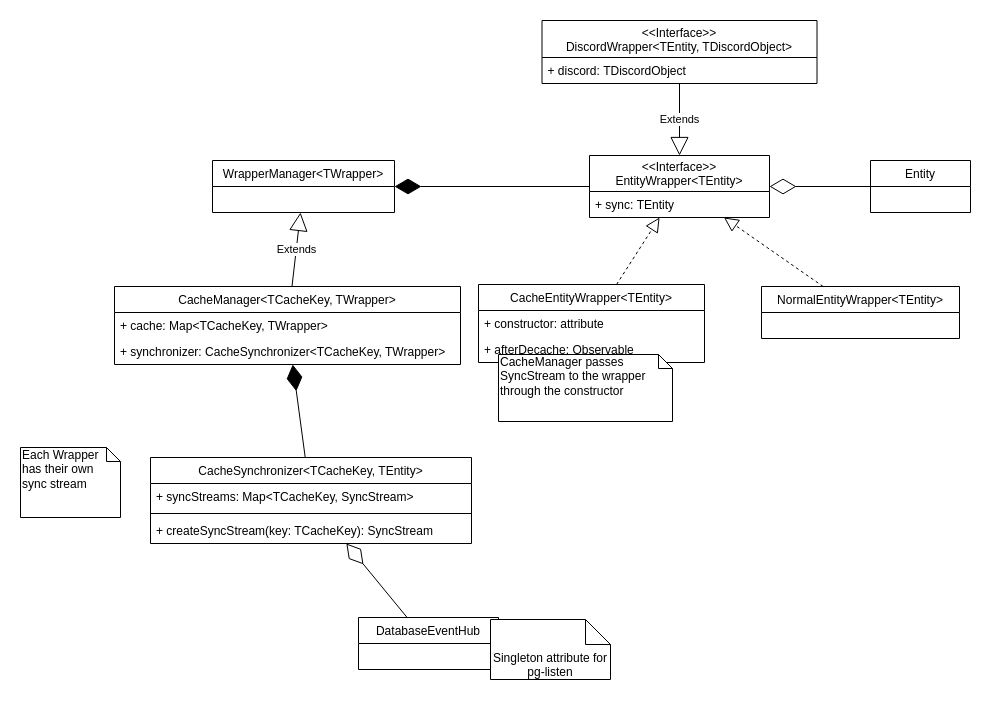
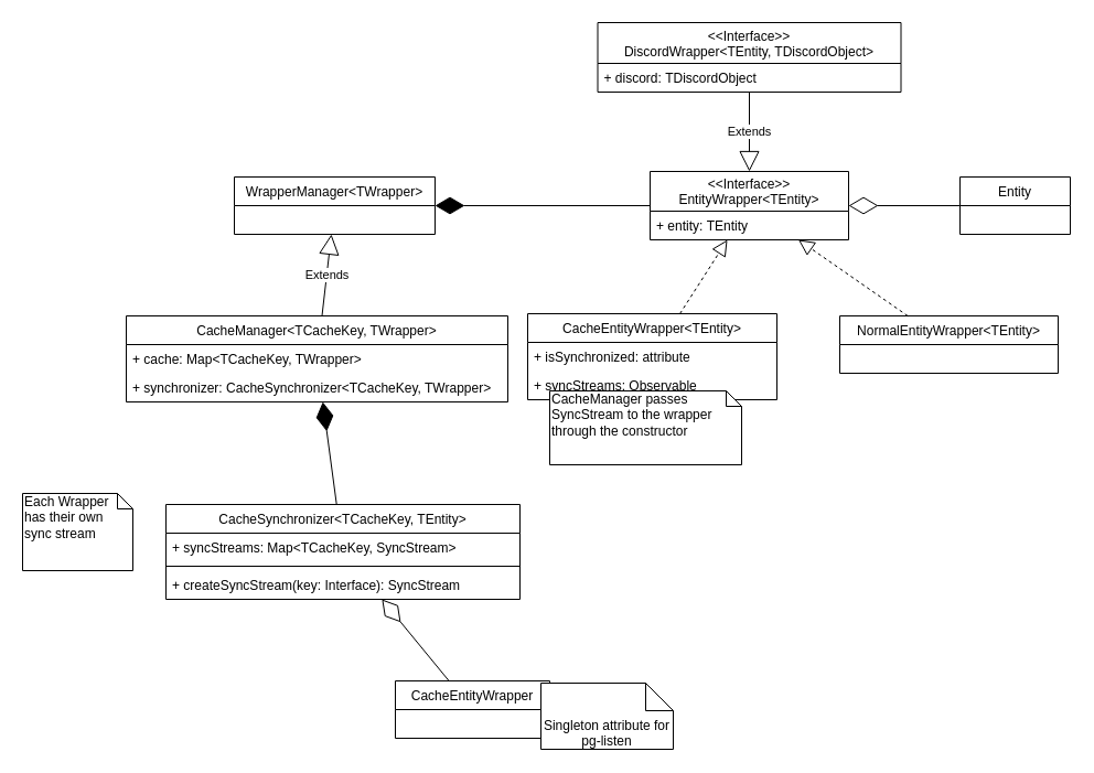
- <mxCell id="12" value="+ sync: TEntity" style="text;strokeColor=none;fillColor=none;align=left;verticalAlign=top;spacingLeft=4;spacingRight=4;overflow=hidden;rotatable=0;points=[[0,0.5],[1,0.5]];portConstraint=eastwest;" parent="11" vertex="1"><mxGeometry y="36" width="180" height="26" as="geometry" /></mxCell>
+ <mxCell id="12" value="+ entity: TEntity" style="text;strokeColor=none;fillColor=none;align=left;verticalAlign=top;spacingLeft=4;spacingRight=4;overflow=hidden;rotatable=0;points=[[0,0.5],[1,0.5]];portConstraint=eastwest;" parent="11" vertex="1"><mxGeometry y="36" width="180" height="26" as="geometry" /></mxCell>
- <mxCell id="17" value="+ constructor: attribute" style="text;strokeColor=none;fillColor=none;align=left;verticalAlign=top;spacingLeft=4;spacingRight=4;overflow=hidden;rotatable=0;points=[[0,0.5],[1,0.5]];portConstraint=eastwest;" parent="16" vertex="1"><mxGeometry y="26" width="226" height="26" as="geometry" /></mxCell>
+ <mxCell id="17" value="+ isSynchronized: attribute" style="text;strokeColor=none;fillColor=none;align=left;verticalAlign=top;spacingLeft=4;spacingRight=4;overflow=hidden;rotatable=0;points=[[0,0.5],[1,0.5]];portConstraint=eastwest;" parent="16" vertex="1"><mxGeometry y="26" width="226" height="26" as="geometry" /></mxCell>
- <mxCell id="18" value="+ afterDecache: Observable" style="text;strokeColor=none;fillColor=none;align=left;verticalAlign=top;spacingLeft=4;spacingRight=4;overflow=hidden;rotatable=0;points=[[0,0.5],[1,0.5]];portConstraint=eastwest;" parent="16" vertex="1"><mxGeometry y="52" width="226" height="26" as="geometry" /></mxCell>
+ <mxCell id="18" value="+ syncStreams: Observable" style="text;strokeColor=none;fillColor=none;align=left;verticalAlign=top;spacingLeft=4;spacingRight=4;overflow=hidden;rotatable=0;points=[[0,0.5],[1,0.5]];portConstraint=eastwest;" parent="16" vertex="1"><mxGeometry y="52" width="226" height="26" as="geometry" /></mxCell>
- <mxCell id="26" value="+ createSyncStream(key: TCacheKey): SyncStream" style="text;strokeColor=none;fillColor=none;align=left;verticalAlign=top;spacingLeft=4;spacingRight=4;overflow=hidden;rotatable=0;points=[[0,0.5],[1,0.5]];portConstraint=eastwest;" parent="23" vertex="1"><mxGeometry y="60" width="321" height="26" as="geometry" /></mxCell>
+ <mxCell id="26" value="+ createSyncStream(key: Interface): SyncStream" style="text;strokeColor=none;fillColor=none;align=left;verticalAlign=top;spacingLeft=4;spacingRight=4;overflow=hidden;rotatable=0;points=[[0,0.5],[1,0.5]];portConstraint=eastwest;" parent="23" vertex="1"><mxGeometry y="60" width="321" height="26" as="geometry" /></mxCell>
- <mxCell id="28" value="DatabaseEventHub" style="swimlane;fontStyle=0;childLayout=stackLayout;horizontal=1;startSize=26;fillColor=none;horizontalStack=0;resizeParent=1;resizeParentMax=0;resizeLast=0;collapsible=1;marginBottom=0;" parent="1" vertex="1"><mxGeometry x="358" y="617" width="140" height="52" as="geometry" /></mxCell>
+ <mxCell id="28" value="CacheEntityWrapper" style="swimlane;fontStyle=0;childLayout=stackLayout;horizontal=1;startSize=26;fillColor=none;horizontalStack=0;resizeParent=1;resizeParentMax=0;resizeLast=0;collapsible=1;marginBottom=0;" parent="1" vertex="1"><mxGeometry x="358" y="617" width="140" height="52" as="geometry" /></mxCell>
